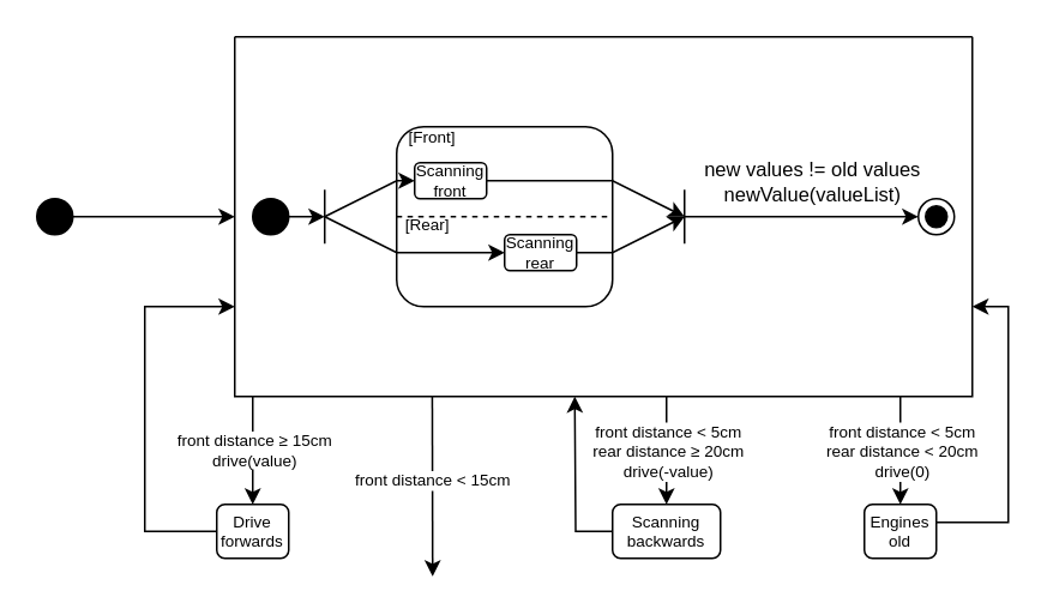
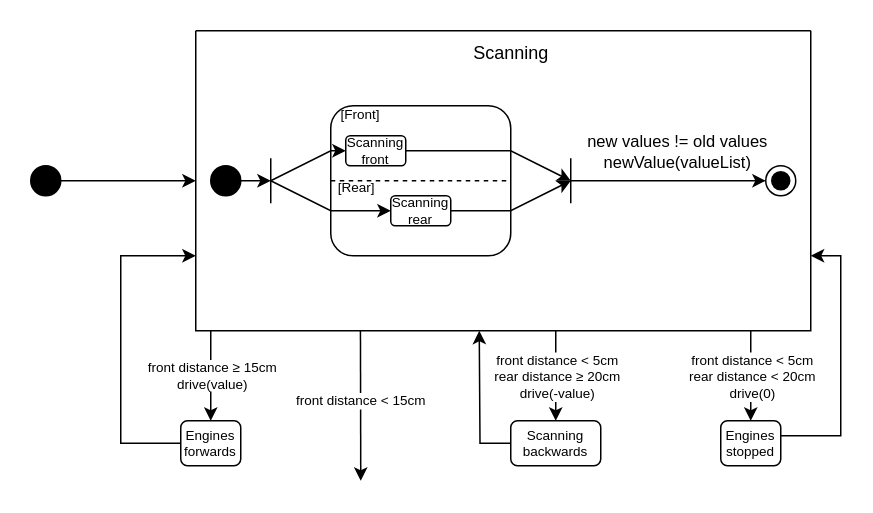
+ <mxCell id="5" value="Scanning" style="text;html=1;align=center;verticalAlign=middle;resizable=0;points=[];autosize=1;strokeColor=none;fillColor=none;" parent="4" vertex="1"><mxGeometry x="175" width="70" height="30" as="geometry" /></mxCell>
- <mxCell id="13" value="Scanning rear" style="rounded=1;whiteSpace=wrap;html=1;fontSize=9;" parent="4" vertex="1"><mxGeometry x="150" y="110" width="40" height="20" as="geometry" /></mxCell>
+ <mxCell id="13" value="Scanning rear" style="rounded=1;whiteSpace=wrap;html=1;fontSize=9;" parent="4" vertex="1"><mxGeometry x="130" y="110" width="40" height="20" as="geometry" /></mxCell>
- <mxCell id="26" value="Drive forwards" style="rounded=1;whiteSpace=wrap;html=1;fontSize=9;" parent="1" vertex="1"><mxGeometry x="120" y="280" width="40" height="30" as="geometry" /></mxCell>
+ <mxCell id="26" value="Engines forwards" style="rounded=1;whiteSpace=wrap;html=1;fontSize=9;" parent="1" vertex="1"><mxGeometry x="120" y="280" width="40" height="30" as="geometry" /></mxCell>
- <mxCell id="36" value="Engines old" style="rounded=1;whiteSpace=wrap;html=1;fontSize=9;" parent="1" vertex="1"><mxGeometry x="480" y="280" width="40" height="30" as="geometry" /></mxCell>
+ <mxCell id="36" value="Engines stopped" style="rounded=1;whiteSpace=wrap;html=1;fontSize=9;" parent="1" vertex="1"><mxGeometry x="480" y="280" width="40" height="30" as="geometry" /></mxCell>
